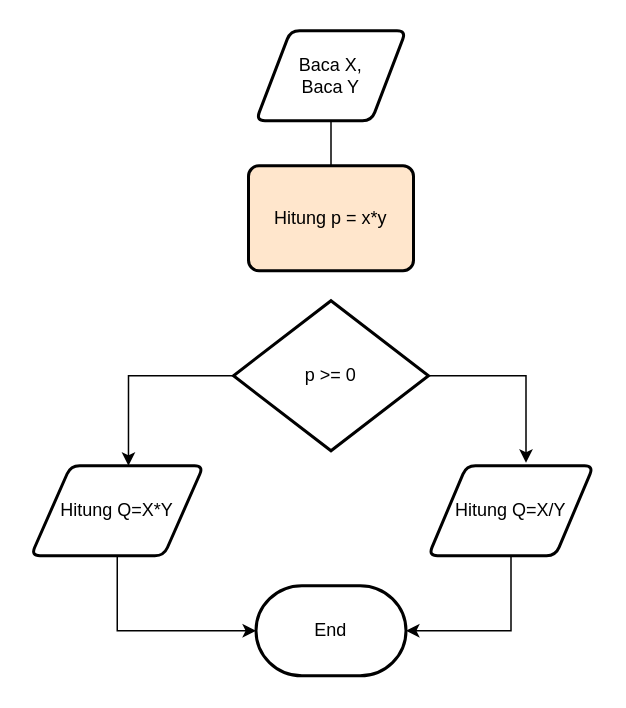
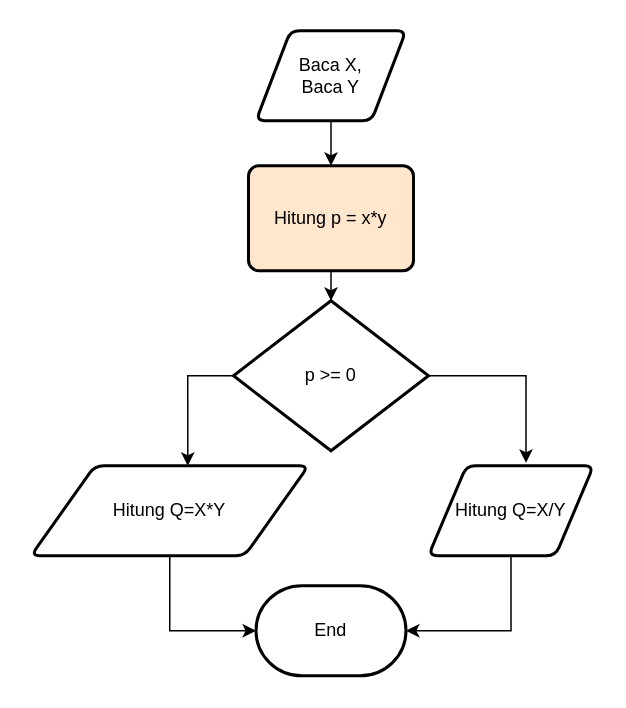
- <mxCell id="2" style="edgeStyle=orthogonalEdgeStyle;rounded=0;orthogonalLoop=1;jettySize=auto;html=1;exitX=0.5;exitY=1;exitDx=0;exitDy=0;entryX=0.5;entryY=0;entryDx=0;entryDy=0;endArrow=none;" edge="1" parent="1" source="3" target="5"><mxGeometry relative="1" as="geometry" /></mxCell>
+ <mxCell id="2" style="edgeStyle=orthogonalEdgeStyle;rounded=0;orthogonalLoop=1;jettySize=auto;html=1;exitX=0.5;exitY=1;exitDx=0;exitDy=0;entryX=0.5;entryY=0;entryDx=0;entryDy=0;" edge="1" parent="1" source="3" target="5"><mxGeometry relative="1" as="geometry" /></mxCell>
+ <mxCell id="4" style="edgeStyle=orthogonalEdgeStyle;rounded=0;orthogonalLoop=1;jettySize=auto;html=1;exitX=0.5;exitY=1;exitDx=0;exitDy=0;entryX=0.5;entryY=0;entryDx=0;entryDy=0;entryPerimeter=0;" edge="1" parent="1" source="5" target="8"><mxGeometry relative="1" as="geometry" /></mxCell>
- <mxCell id="13" value="Hitung Q=X*Y" style="shape=parallelogram;html=1;strokeWidth=2;perimeter=parallelogramPerimeter;whiteSpace=wrap;rounded=1;arcSize=12;size=0.23;" vertex="1" parent="1"><mxGeometry x="20" y="310" width="115" height="60" as="geometry" /></mxCell>
+ <mxCell id="13" value="Hitung Q=X*Y" style="shape=parallelogram;html=1;strokeWidth=2;perimeter=parallelogramPerimeter;whiteSpace=wrap;rounded=1;arcSize=12;size=0.23;" vertex="1" parent="1"><mxGeometry x="20" y="310" width="185" height="60" as="geometry" /></mxCell>
